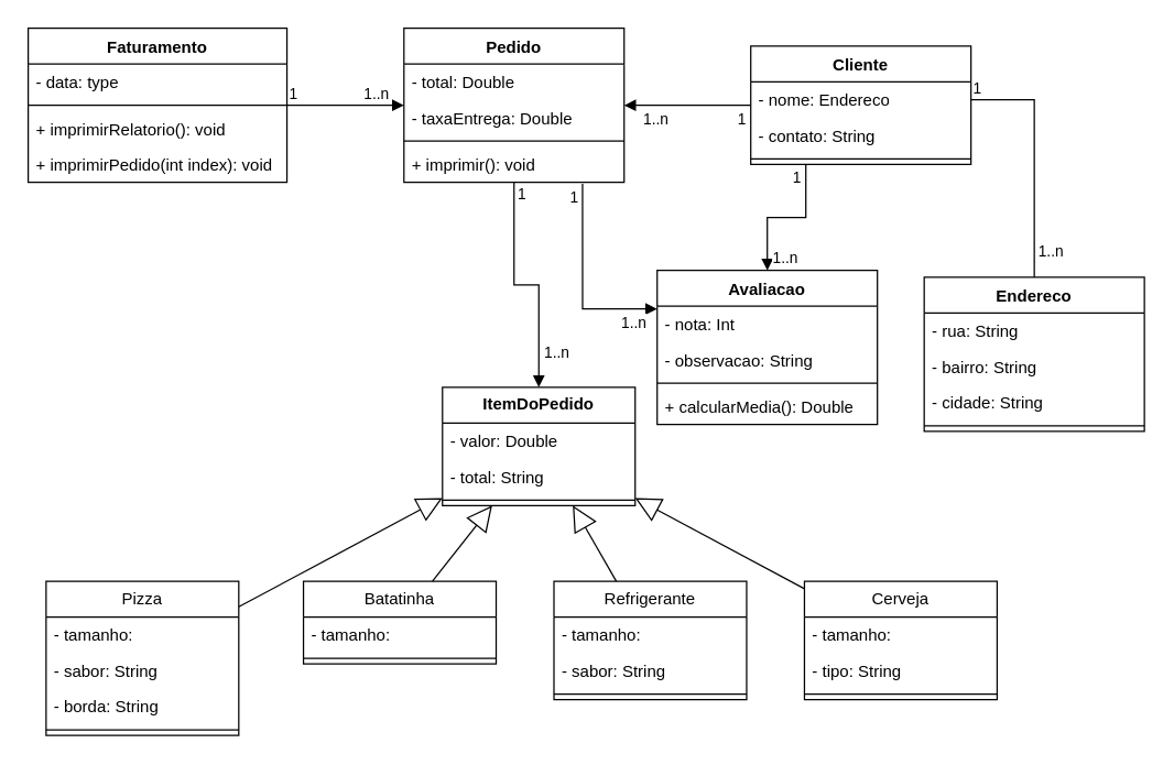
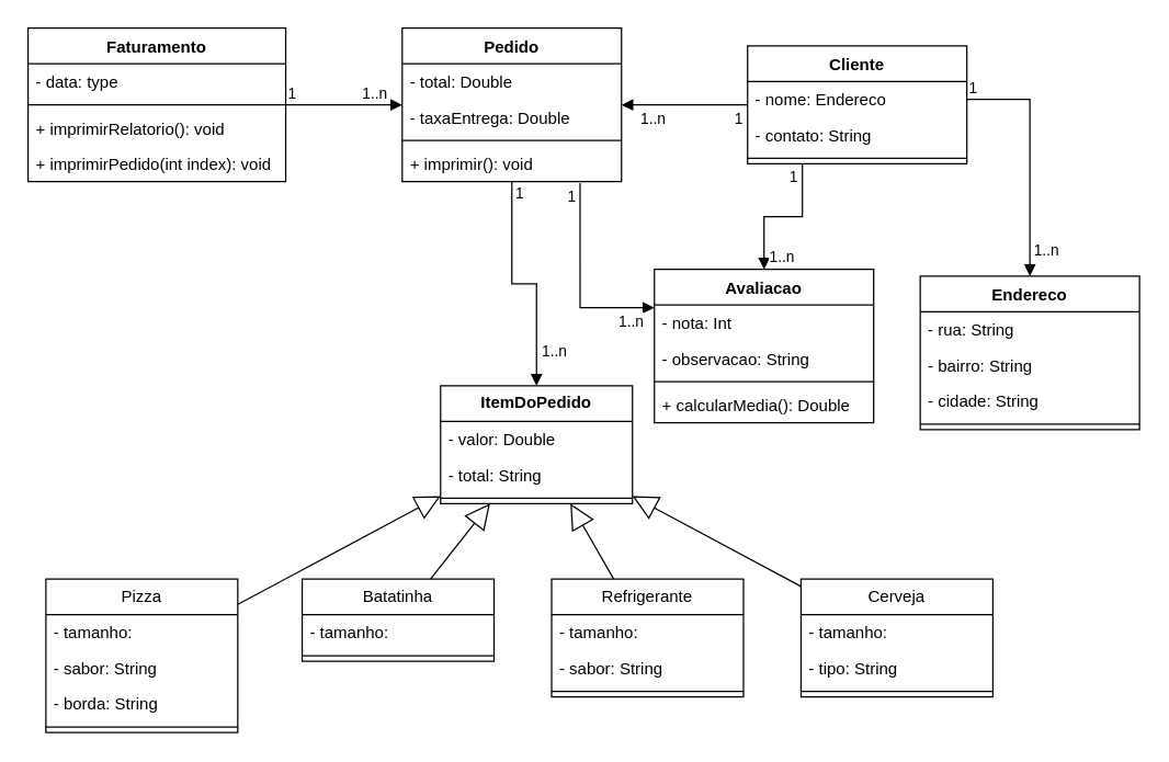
- <mxCell id="54" value="" style="endArrow=none;endFill=1;html=1;edgeStyle=orthogonalEdgeStyle;align=left;verticalAlign=top;rounded=0;" edge="1" parent="1" source="43" target="46"><mxGeometry x="-1" relative="1" as="geometry"><mxPoint x="770" y="118" as="sourcePoint" /><mxPoint x="539" y="140" as="targetPoint" /></mxGeometry></mxCell>
+ <mxCell id="54" value="" style="endArrow=block;endFill=1;html=1;edgeStyle=orthogonalEdgeStyle;align=left;verticalAlign=top;rounded=0;" edge="1" parent="1" source="43" target="46"><mxGeometry x="-1" relative="1" as="geometry"><mxPoint x="770" y="118" as="sourcePoint" /><mxPoint x="539" y="140" as="targetPoint" /></mxGeometry></mxCell>
